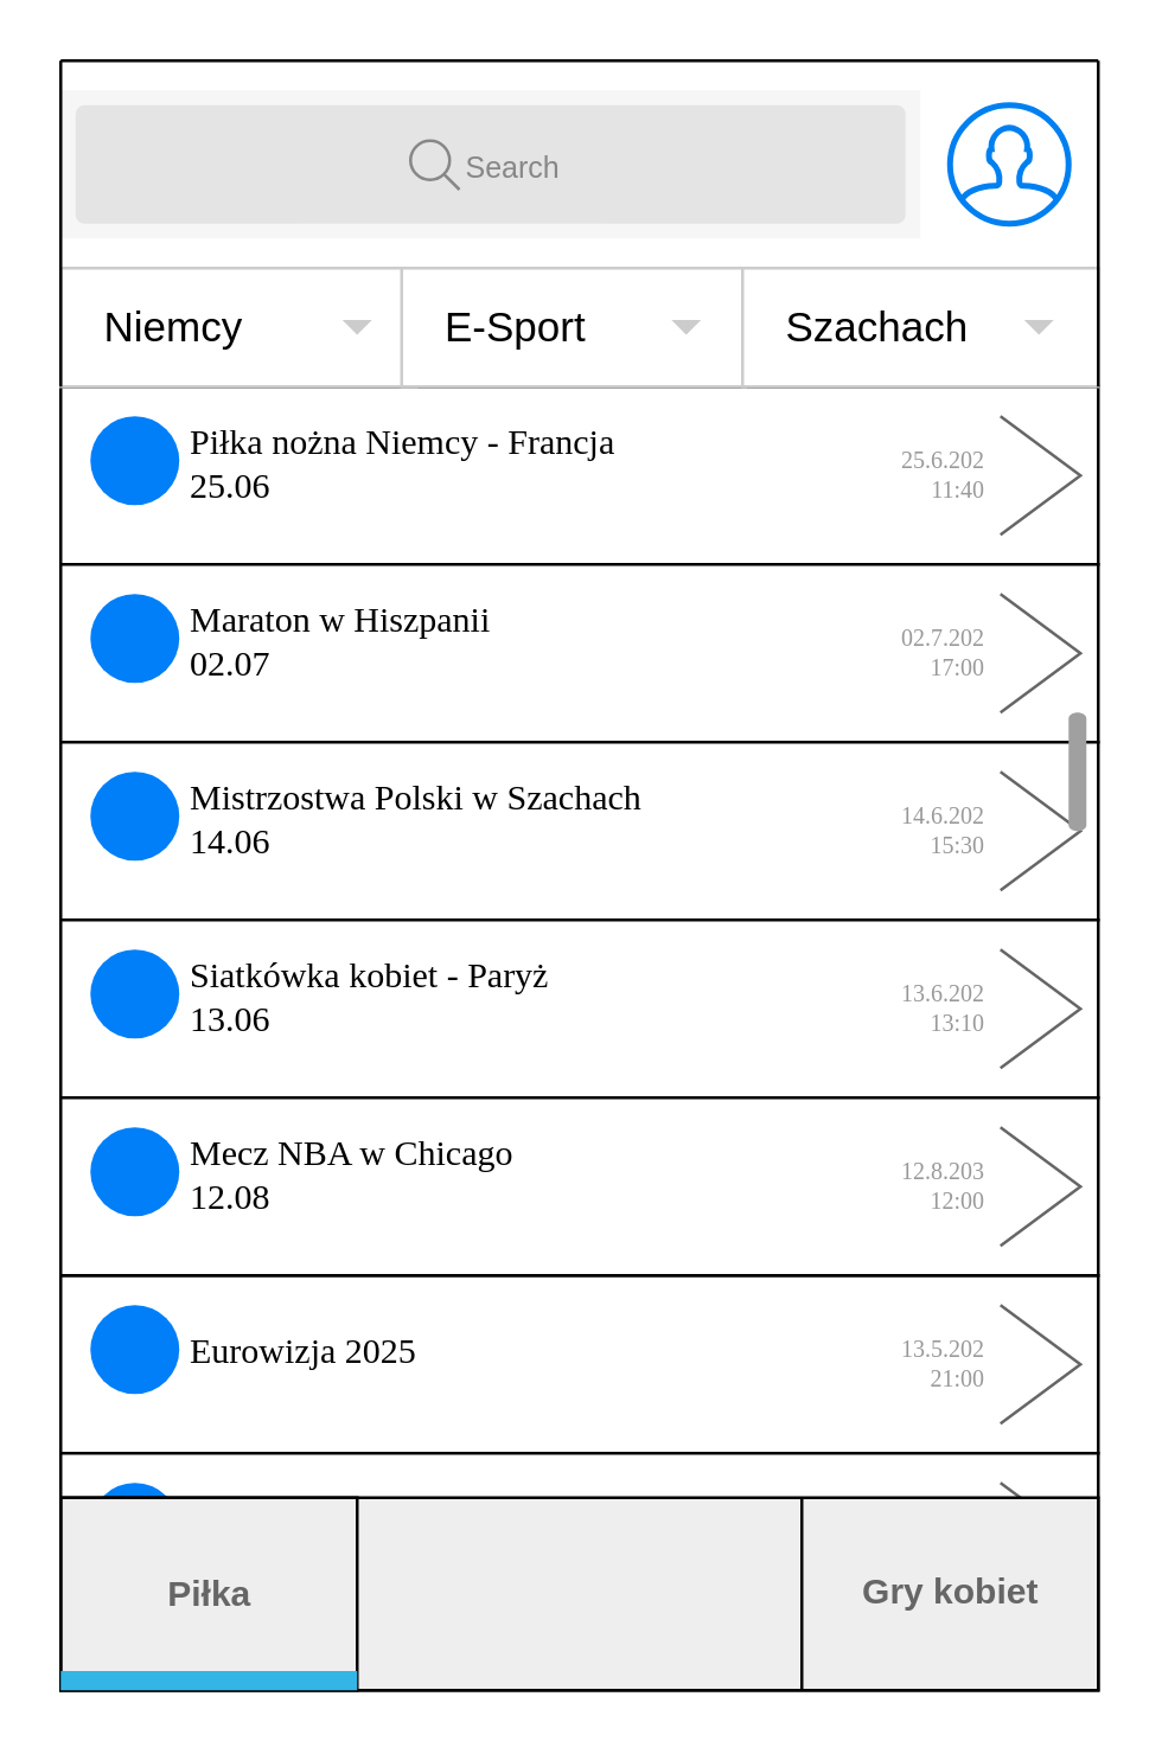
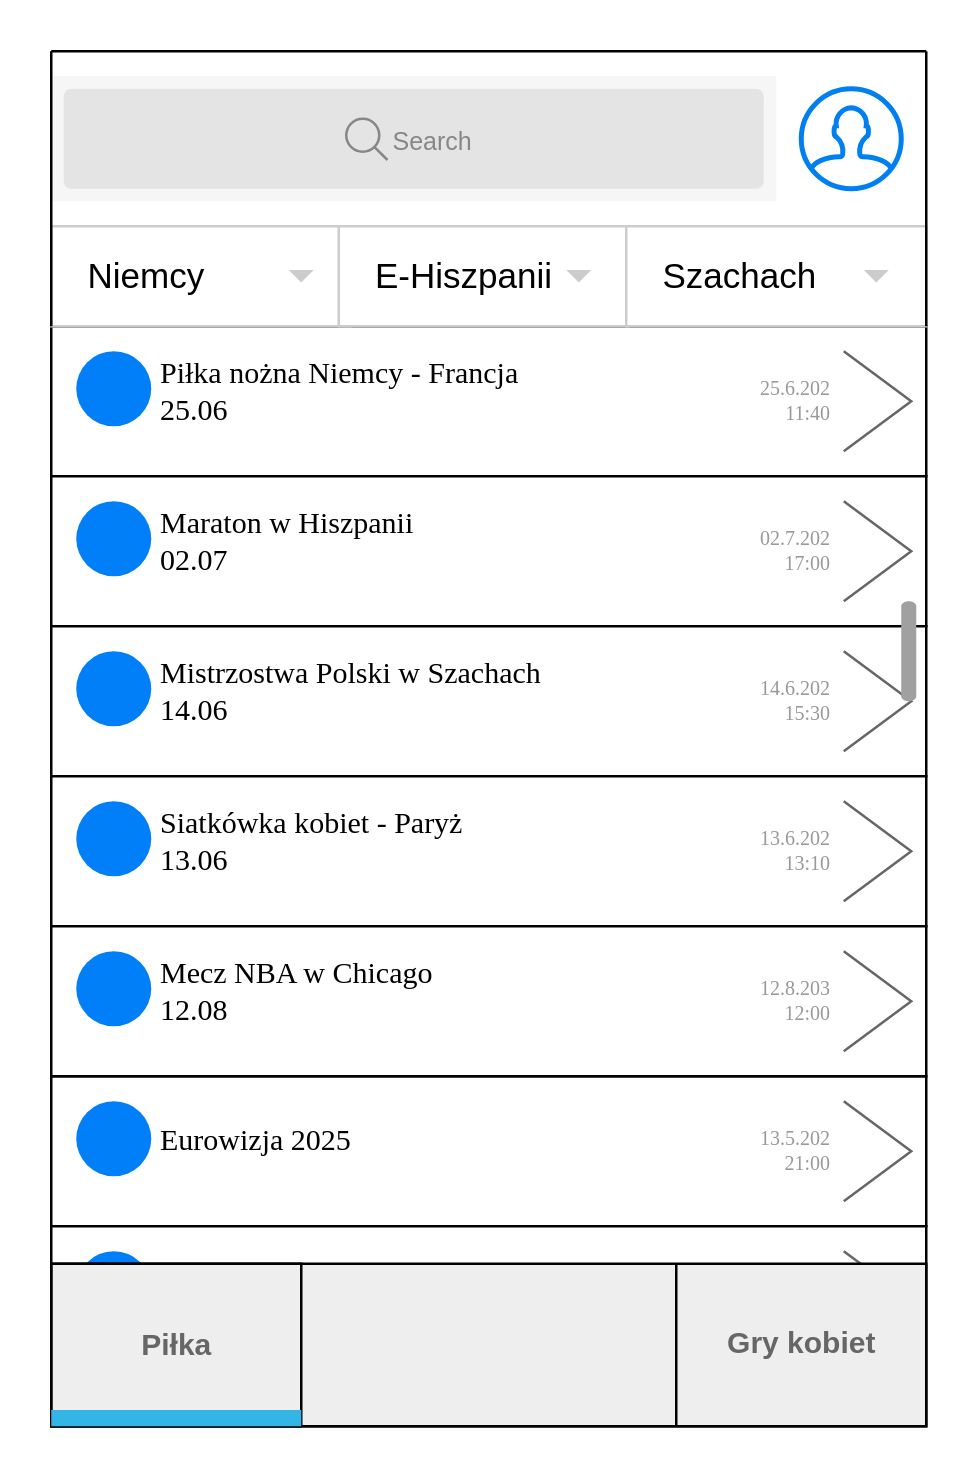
- <mxCell id="39" value="E-Sport" style="text;fontColor=#000000;verticalAlign=middle;spacingLeft=13;fontSize=14;whiteSpace=wrap;html=1;" parent="38" vertex="1"><mxGeometry width="116" height="40" as="geometry" /></mxCell>
+ <mxCell id="39" value="E-Hiszpanii" style="text;fontColor=#000000;verticalAlign=middle;spacingLeft=13;fontSize=14;whiteSpace=wrap;html=1;" parent="38" vertex="1"><mxGeometry width="116" height="40" as="geometry" /></mxCell>
